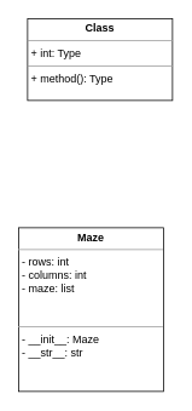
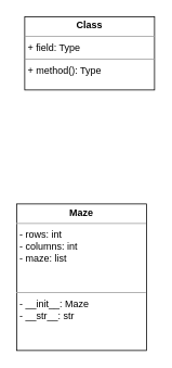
- <mxCell id="2" value="&lt;p style=&quot;margin:0px;margin-top:4px;text-align:center;&quot;&gt;&lt;b&gt;Class&lt;/b&gt;&lt;/p&gt;&lt;hr size=&quot;1&quot;/&gt;&lt;p style=&quot;margin:0px;margin-left:4px;&quot;&gt;+ int: Type&lt;/p&gt;&lt;hr size=&quot;1&quot;/&gt;&lt;p style=&quot;margin:0px;margin-left:4px;&quot;&gt;+ method(): Type&lt;/p&gt;" style="verticalAlign=top;align=left;overflow=fill;fontSize=12;fontFamily=Helvetica;html=1;whiteSpace=wrap;" vertex="1" parent="1"><mxGeometry x="30" y="20" width="160" height="90" as="geometry" /></mxCell>
+ <mxCell id="2" value="&lt;p style=&quot;margin:0px;margin-top:4px;text-align:center;&quot;&gt;&lt;b&gt;Class&lt;/b&gt;&lt;/p&gt;&lt;hr size=&quot;1&quot;/&gt;&lt;p style=&quot;margin:0px;margin-left:4px;&quot;&gt;+ field: Type&lt;/p&gt;&lt;hr size=&quot;1&quot;/&gt;&lt;p style=&quot;margin:0px;margin-left:4px;&quot;&gt;+ method(): Type&lt;/p&gt;" style="verticalAlign=top;align=left;overflow=fill;fontSize=12;fontFamily=Helvetica;html=1;whiteSpace=wrap;" vertex="1" parent="1"><mxGeometry x="30" y="20" width="160" height="90" as="geometry" /></mxCell>
